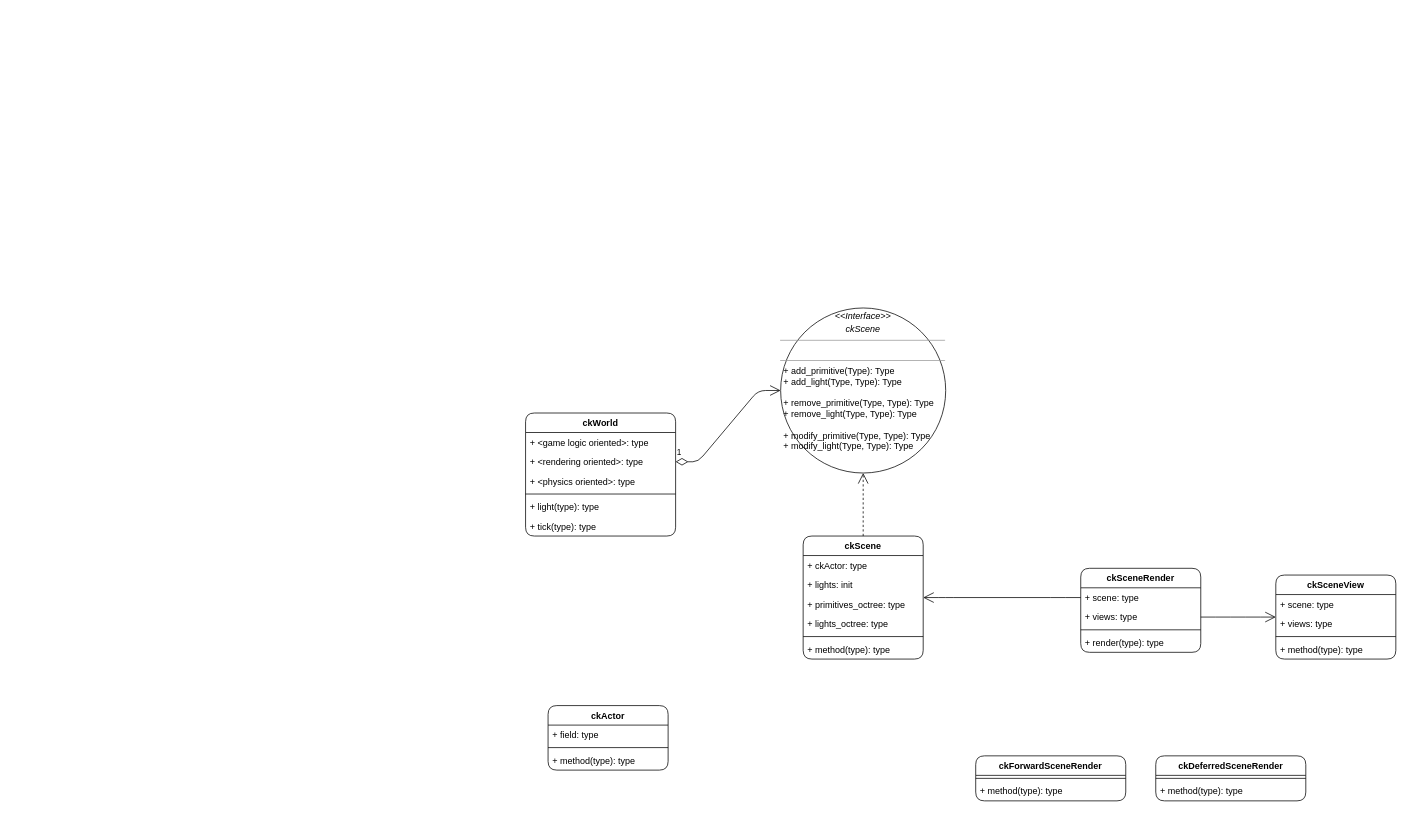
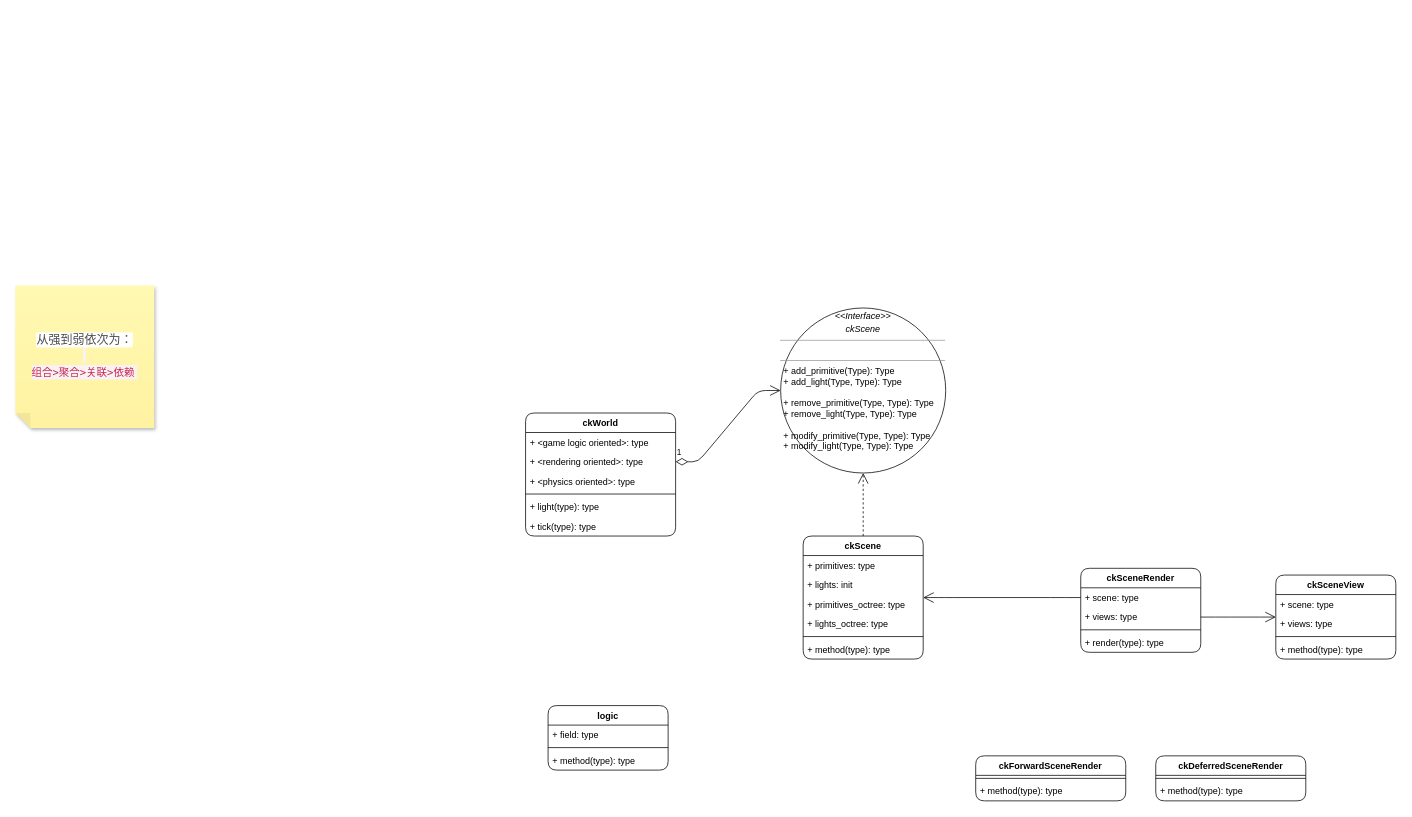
+ <mxCell id="2" value="&lt;span style=&quot;color: rgb(77, 77, 77); font-family: -apple-system, &amp;quot;SF UI Text&amp;quot;, Arial, &amp;quot;PingFang SC&amp;quot;, &amp;quot;Hiragino Sans GB&amp;quot;, &amp;quot;Microsoft YaHei&amp;quot;, &amp;quot;WenQuanYi Micro Hei&amp;quot;, sans-serif; font-size: 16px; font-variant-ligatures: no-common-ligatures; text-align: start; background-color: rgb(255, 255, 255);&quot;&gt;从强到弱依次为：&lt;br&gt;&lt;/span&gt;&lt;code style=&quot;box-sizing: border-box; outline: 0px; font-family: &amp;quot;Source Code Pro&amp;quot;, &amp;quot;DejaVu Sans Mono&amp;quot;, &amp;quot;Ubuntu Mono&amp;quot;, &amp;quot;Anonymous Pro&amp;quot;, &amp;quot;Droid Sans Mono&amp;quot;, Menlo, Monaco, Consolas, Inconsolata, Courier, monospace, &amp;quot;PingFang SC&amp;quot;, &amp;quot;Microsoft YaHei&amp;quot;, sans-serif; font-size: 14px; line-height: 22px; color: rgb(199, 37, 78); background-color: rgb(249, 242, 244); border-radius: 2px; padding: 2px 4px; font-synthesis-style: auto; overflow-wrap: break-word; font-variant-ligatures: no-common-ligatures; text-align: start;&quot;&gt;&lt;br&gt;组合&amp;gt;聚合&amp;gt;关联&amp;gt;依赖&lt;/code&gt;" style="shape=note;whiteSpace=wrap;html=1;backgroundOutline=1;fontColor=#000000;darkOpacity=0.05;fillColor=#FFF9B2;strokeColor=none;fillStyle=solid;direction=west;gradientDirection=north;gradientColor=#FFF2A1;shadow=1;size=20;pointerEvents=1;rounded=1;" parent="1" vertex="1"><mxGeometry x="20" y="380" width="185" height="190" as="geometry" /></mxCell>
- <mxCell id="13" value="+ ckActor: type" style="text;strokeColor=none;fillColor=none;align=left;verticalAlign=top;spacingLeft=4;spacingRight=4;overflow=hidden;rotatable=0;points=[[0,0.5],[1,0.5]];portConstraint=eastwest;rounded=1;" vertex="1" parent="12"><mxGeometry y="26" width="160" height="26" as="geometry" /></mxCell>
+ <mxCell id="13" value="+ primitives: type" style="text;strokeColor=none;fillColor=none;align=left;verticalAlign=top;spacingLeft=4;spacingRight=4;overflow=hidden;rotatable=0;points=[[0,0.5],[1,0.5]];portConstraint=eastwest;rounded=1;" vertex="1" parent="12"><mxGeometry y="26" width="160" height="26" as="geometry" /></mxCell>
- <mxCell id="40" value="ckActor" style="swimlane;fontStyle=1;align=center;verticalAlign=top;childLayout=stackLayout;horizontal=1;startSize=26;horizontalStack=0;resizeParent=1;resizeParentMax=0;resizeLast=0;collapsible=1;marginBottom=0;rounded=1;" vertex="1" parent="1"><mxGeometry x="730" y="940" width="160" height="86" as="geometry" /></mxCell>
+ <mxCell id="40" value="logic" style="swimlane;fontStyle=1;align=center;verticalAlign=top;childLayout=stackLayout;horizontal=1;startSize=26;horizontalStack=0;resizeParent=1;resizeParentMax=0;resizeLast=0;collapsible=1;marginBottom=0;rounded=1;" vertex="1" parent="1"><mxGeometry x="730" y="940" width="160" height="86" as="geometry" /></mxCell>
